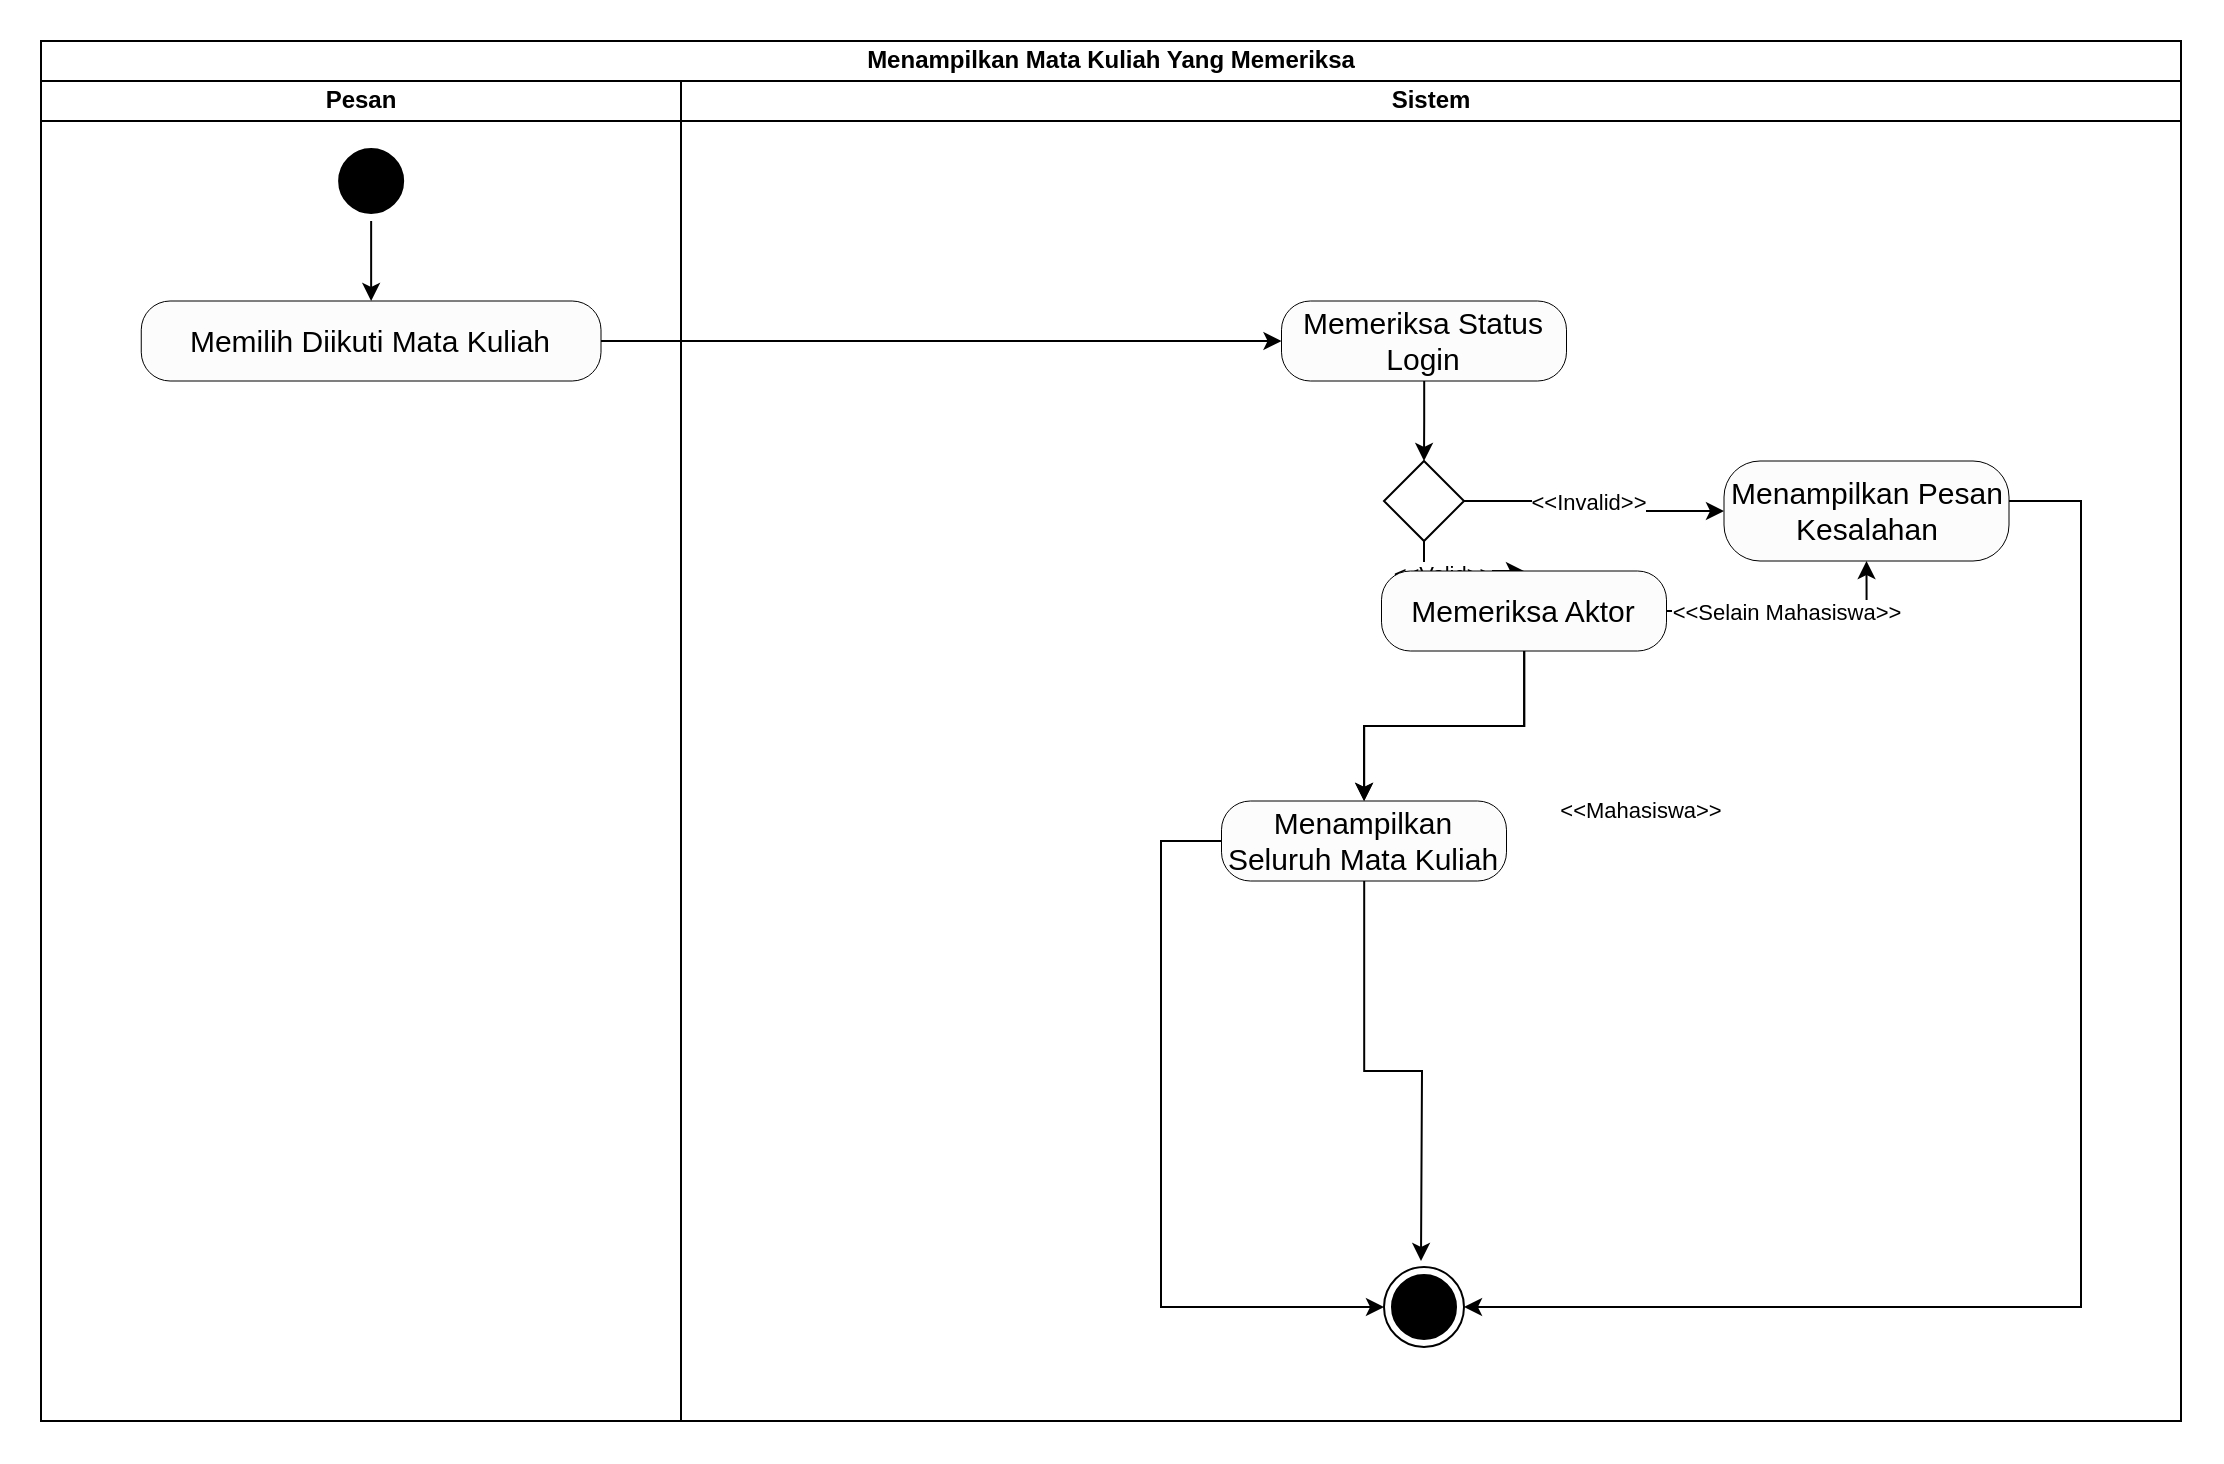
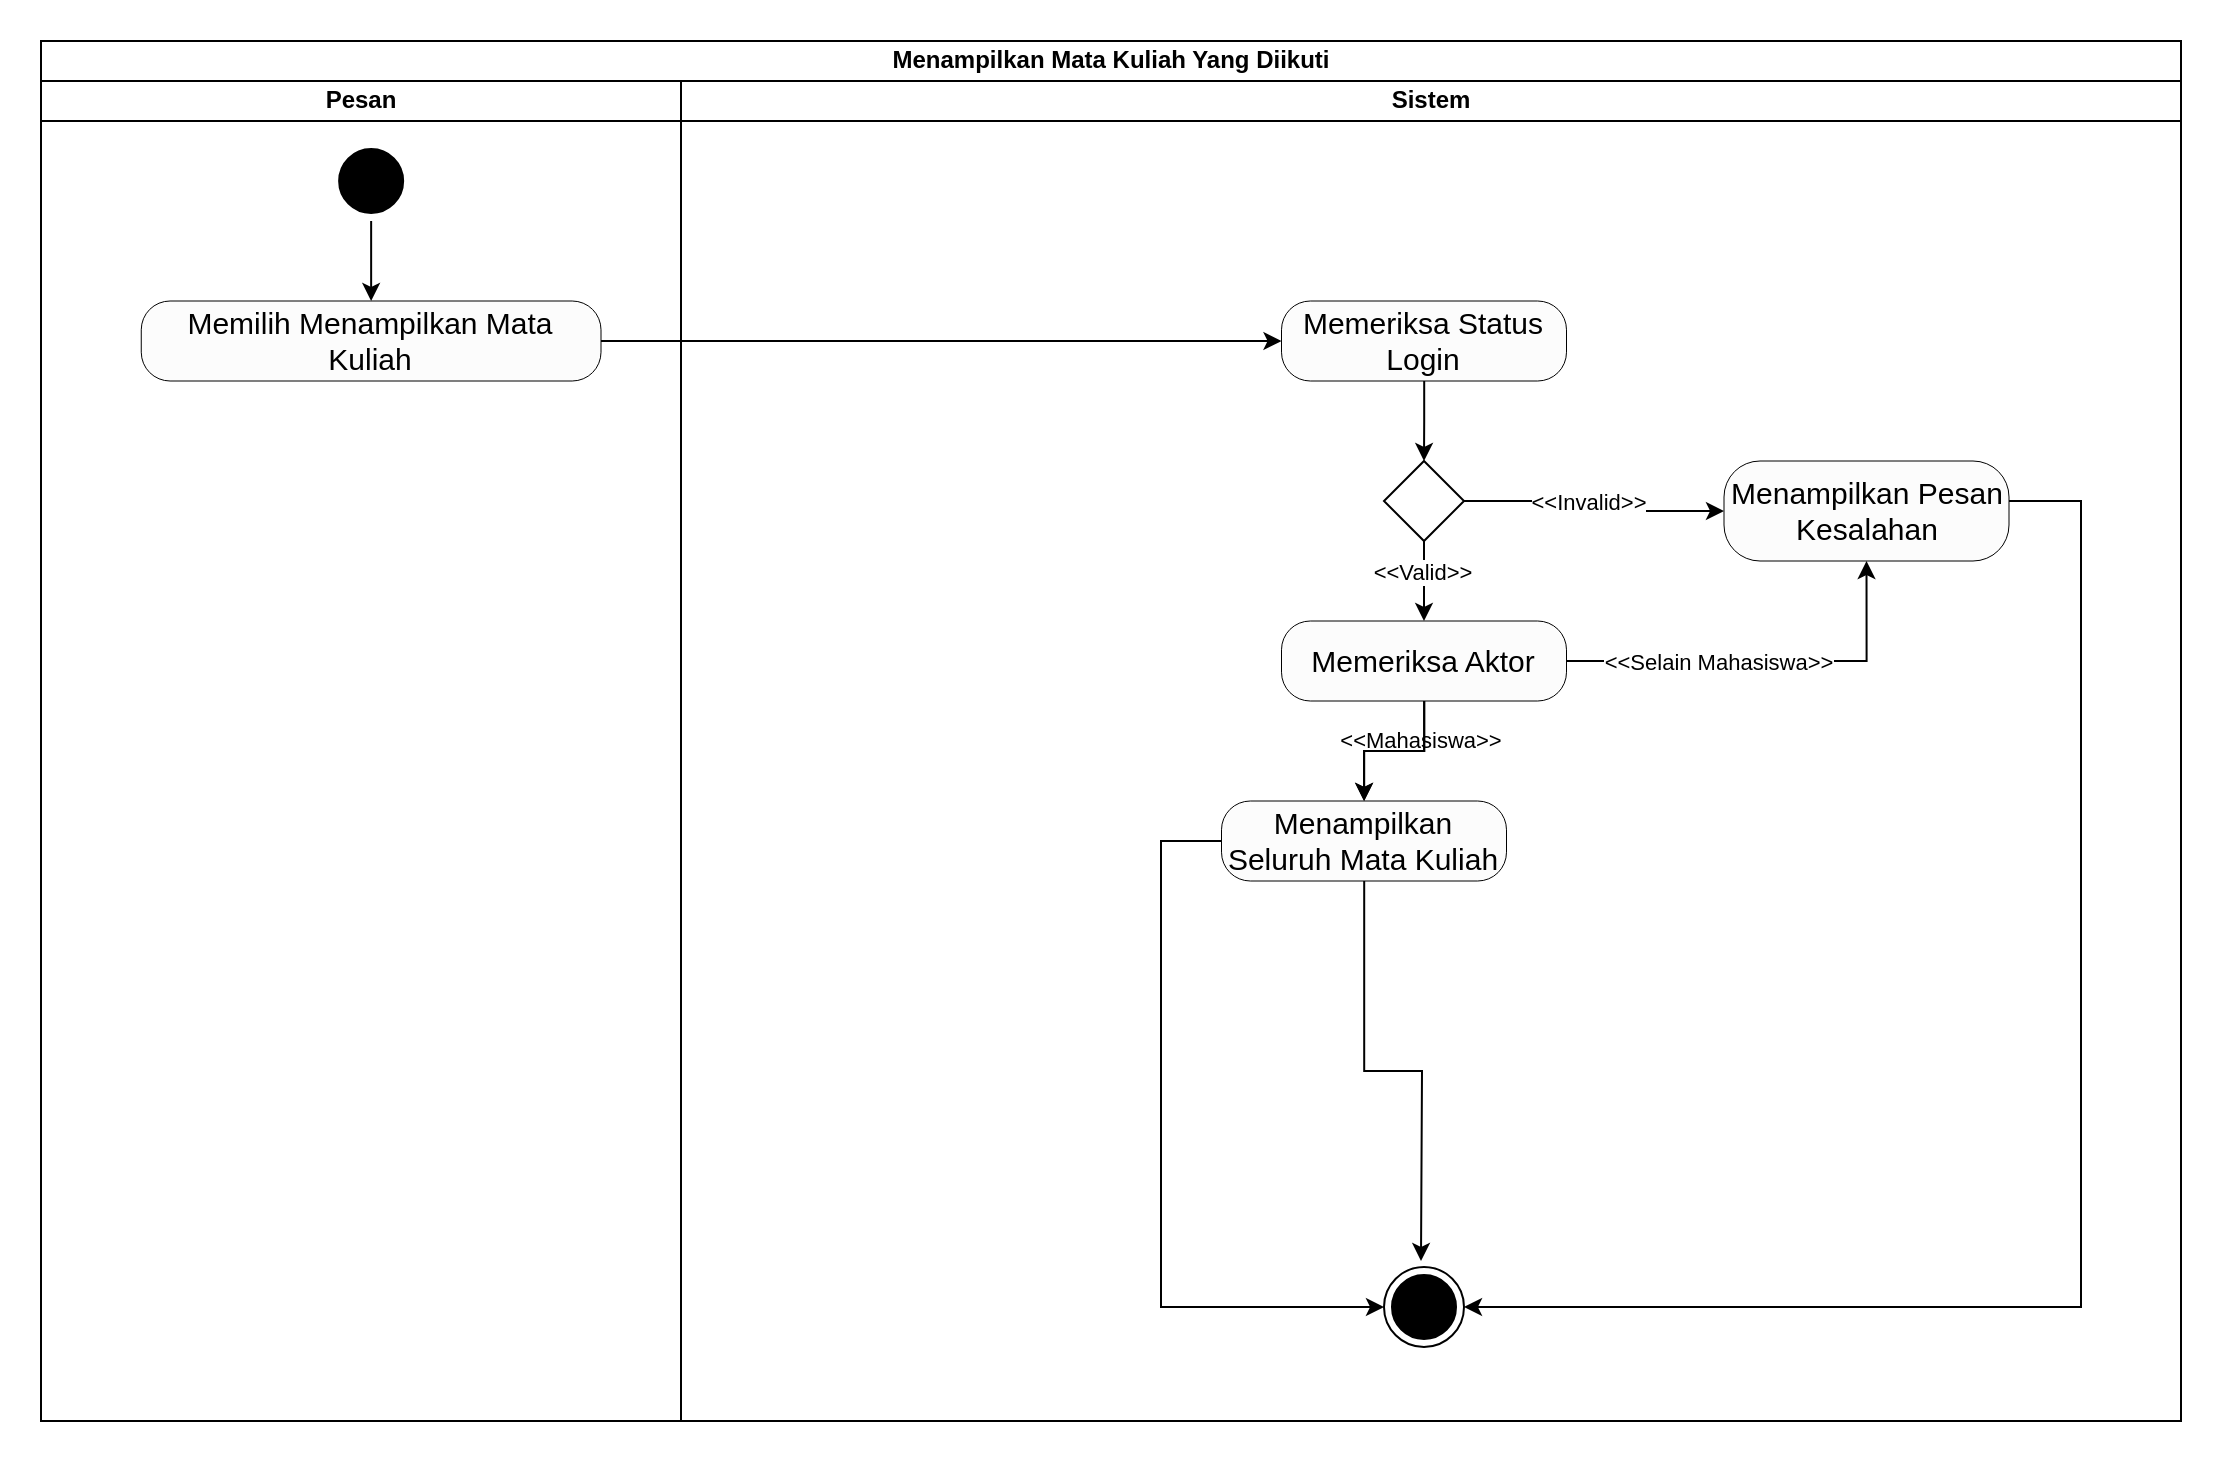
- <mxCell id="2" value="Menampilkan Mata Kuliah Yang Memeriksa" style="swimlane;childLayout=stackLayout;resizeParent=1;resizeParentMax=0;startSize=20;html=1;" vertex="1" parent="1"><mxGeometry x="20" y="20" width="1070" height="690" as="geometry" /></mxCell>
+ <mxCell id="2" value="Menampilkan Mata Kuliah Yang Diikuti" style="swimlane;childLayout=stackLayout;resizeParent=1;resizeParentMax=0;startSize=20;html=1;" vertex="1" parent="1"><mxGeometry x="20" y="20" width="1070" height="690" as="geometry" /></mxCell>
- <mxCell id="6" value="Memilih Diikuti Mata Kuliah" style="rounded=1;whiteSpace=wrap;html=1;fillColor=#FCFCFC;arcSize=36;strokeWidth=0.5;fontSize=15;" vertex="1" parent="3"><mxGeometry x="50.13" y="110" width="229.87" height="40" as="geometry" /></mxCell>
+ <mxCell id="6" value="Memilih Menampilkan Mata Kuliah" style="rounded=1;whiteSpace=wrap;html=1;fillColor=#FCFCFC;arcSize=36;strokeWidth=0.5;fontSize=15;" vertex="1" parent="3"><mxGeometry x="50.13" y="110" width="229.87" height="40" as="geometry" /></mxCell>
- <mxCell id="20" value="Memeriksa Aktor" style="rounded=1;whiteSpace=wrap;html=1;fillColor=#FCFCFC;arcSize=36;strokeWidth=0.5;fontSize=15;" vertex="1" parent="8"><mxGeometry x="350.25" y="245" width="142.5" height="40" as="geometry" /></mxCell>
+ <mxCell id="20" value="Memeriksa Aktor" style="rounded=1;whiteSpace=wrap;html=1;fillColor=#FCFCFC;arcSize=36;strokeWidth=0.5;fontSize=15;" vertex="1" parent="8"><mxGeometry x="300.25" y="270" width="142.5" height="40" as="geometry" /></mxCell>
